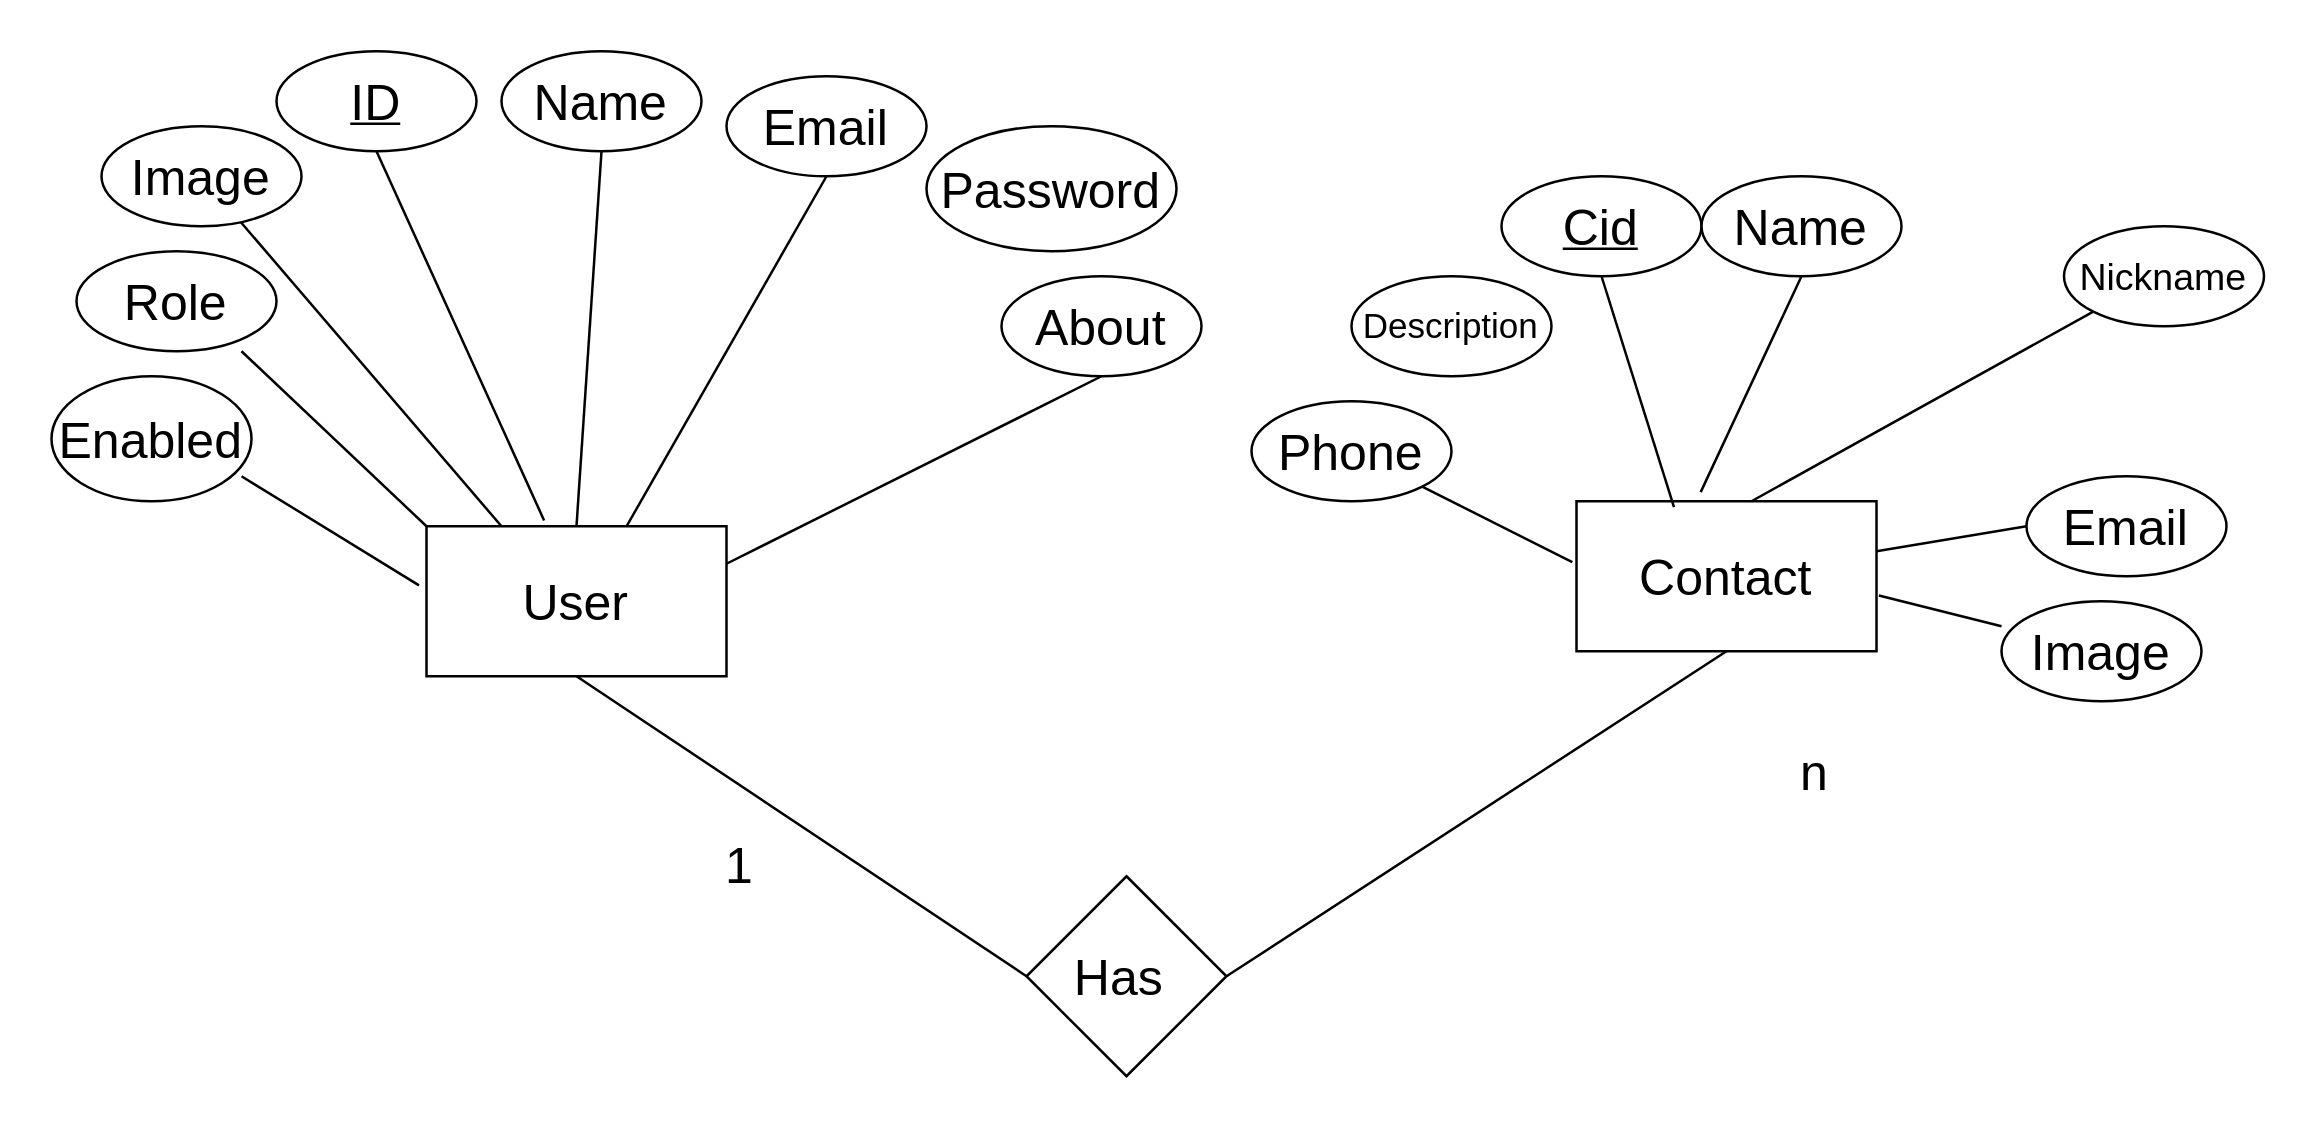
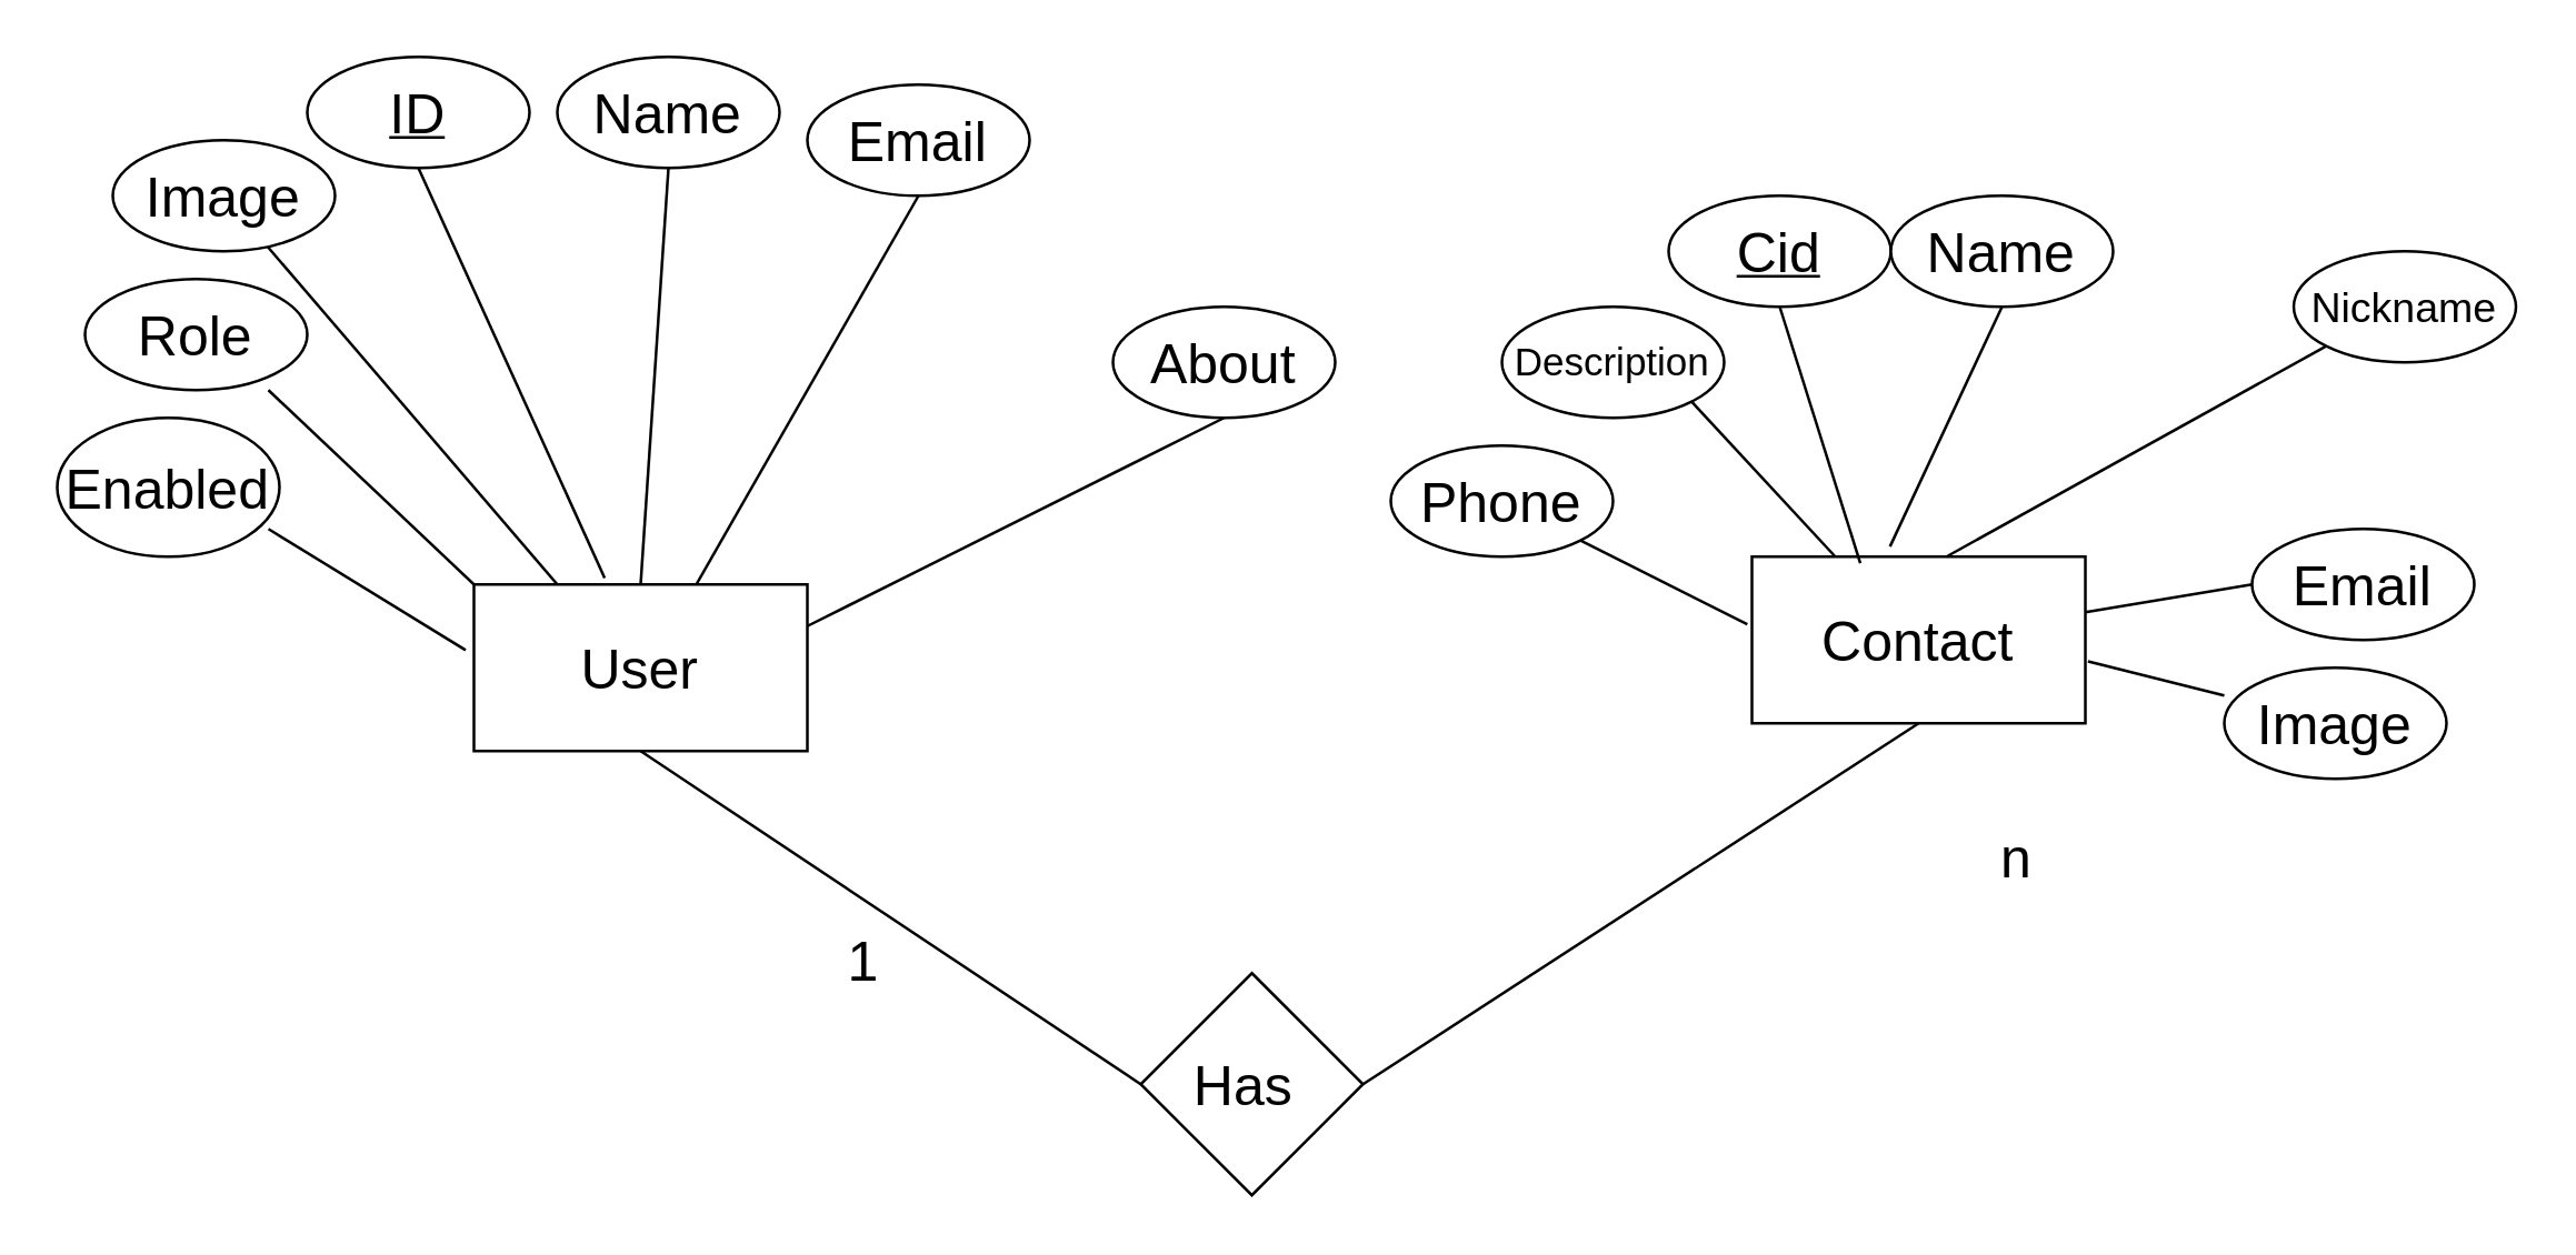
- <mxCell id="6" value="&lt;font style=&quot;font-size: 20px;&quot;&gt;Password&lt;/font&gt;" style="ellipse;whiteSpace=wrap;html=1;" vertex="1" parent="1"><mxGeometry x="370" y="50" width="100" height="50" as="geometry" /></mxCell>
+ <mxCell id="31" value="" style="endArrow=none;html=1;rounded=0;entryX=1;entryY=1;entryDx=0;entryDy=0;exitX=0.25;exitY=0;exitDx=0;exitDy=0;" edge="1" parent="1" source="18" target="24"><mxGeometry width="50" height="50" relative="1" as="geometry"><mxPoint x="679" y="212" as="sourcePoint" /><mxPoint x="650" y="120" as="targetPoint" /></mxGeometry></mxCell>
- <mxCell id="36" value="&lt;font style=&quot;font-size: 20px;&quot;&gt;1&lt;/font&gt;" style="text;html=1;align=center;verticalAlign=middle;resizable=0;points=[];autosize=1;strokeColor=none;fillColor=none;" vertex="1" parent="1"><mxGeometry x="280" y="325" width="30" height="40" as="geometry" /></mxCell>
+ <mxCell id="36" value="&lt;font style=&quot;font-size: 20px;&quot;&gt;1&lt;/font&gt;" style="text;html=1;align=center;verticalAlign=middle;resizable=0;points=[];autosize=1;strokeColor=none;fillColor=none;" vertex="1" parent="1"><mxGeometry x="295" y="325" width="30" height="40" as="geometry" /></mxCell>
